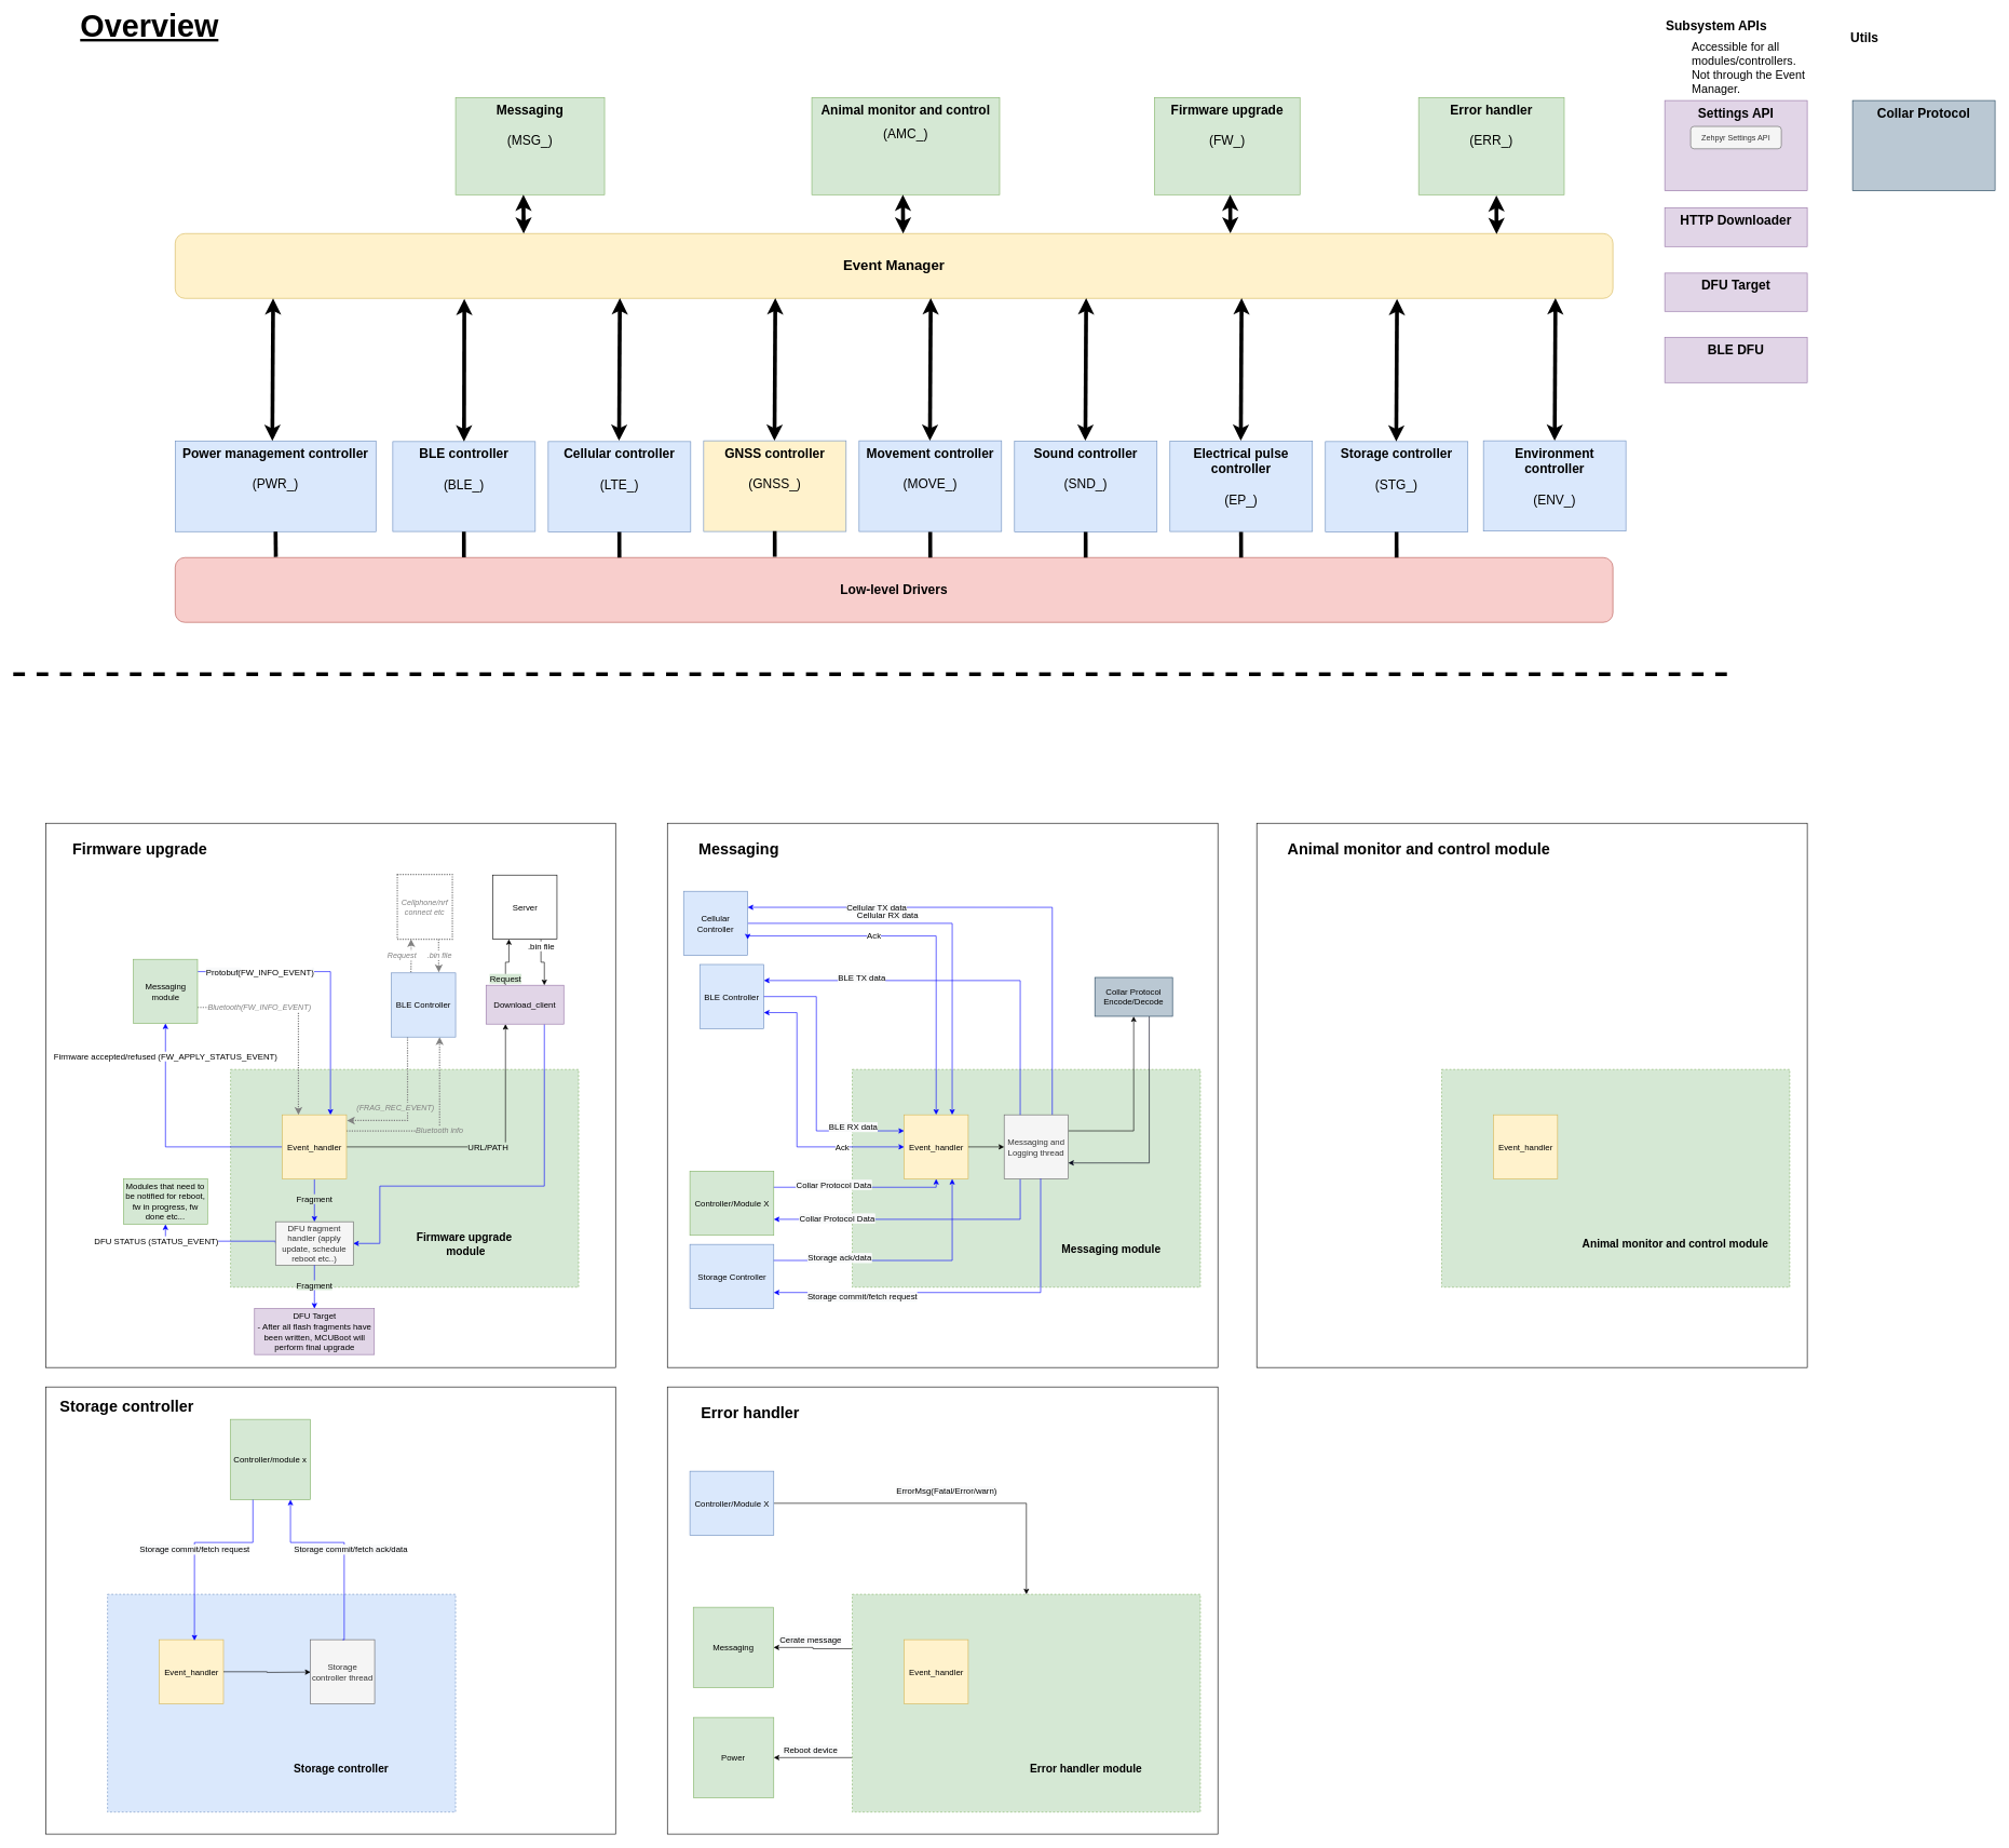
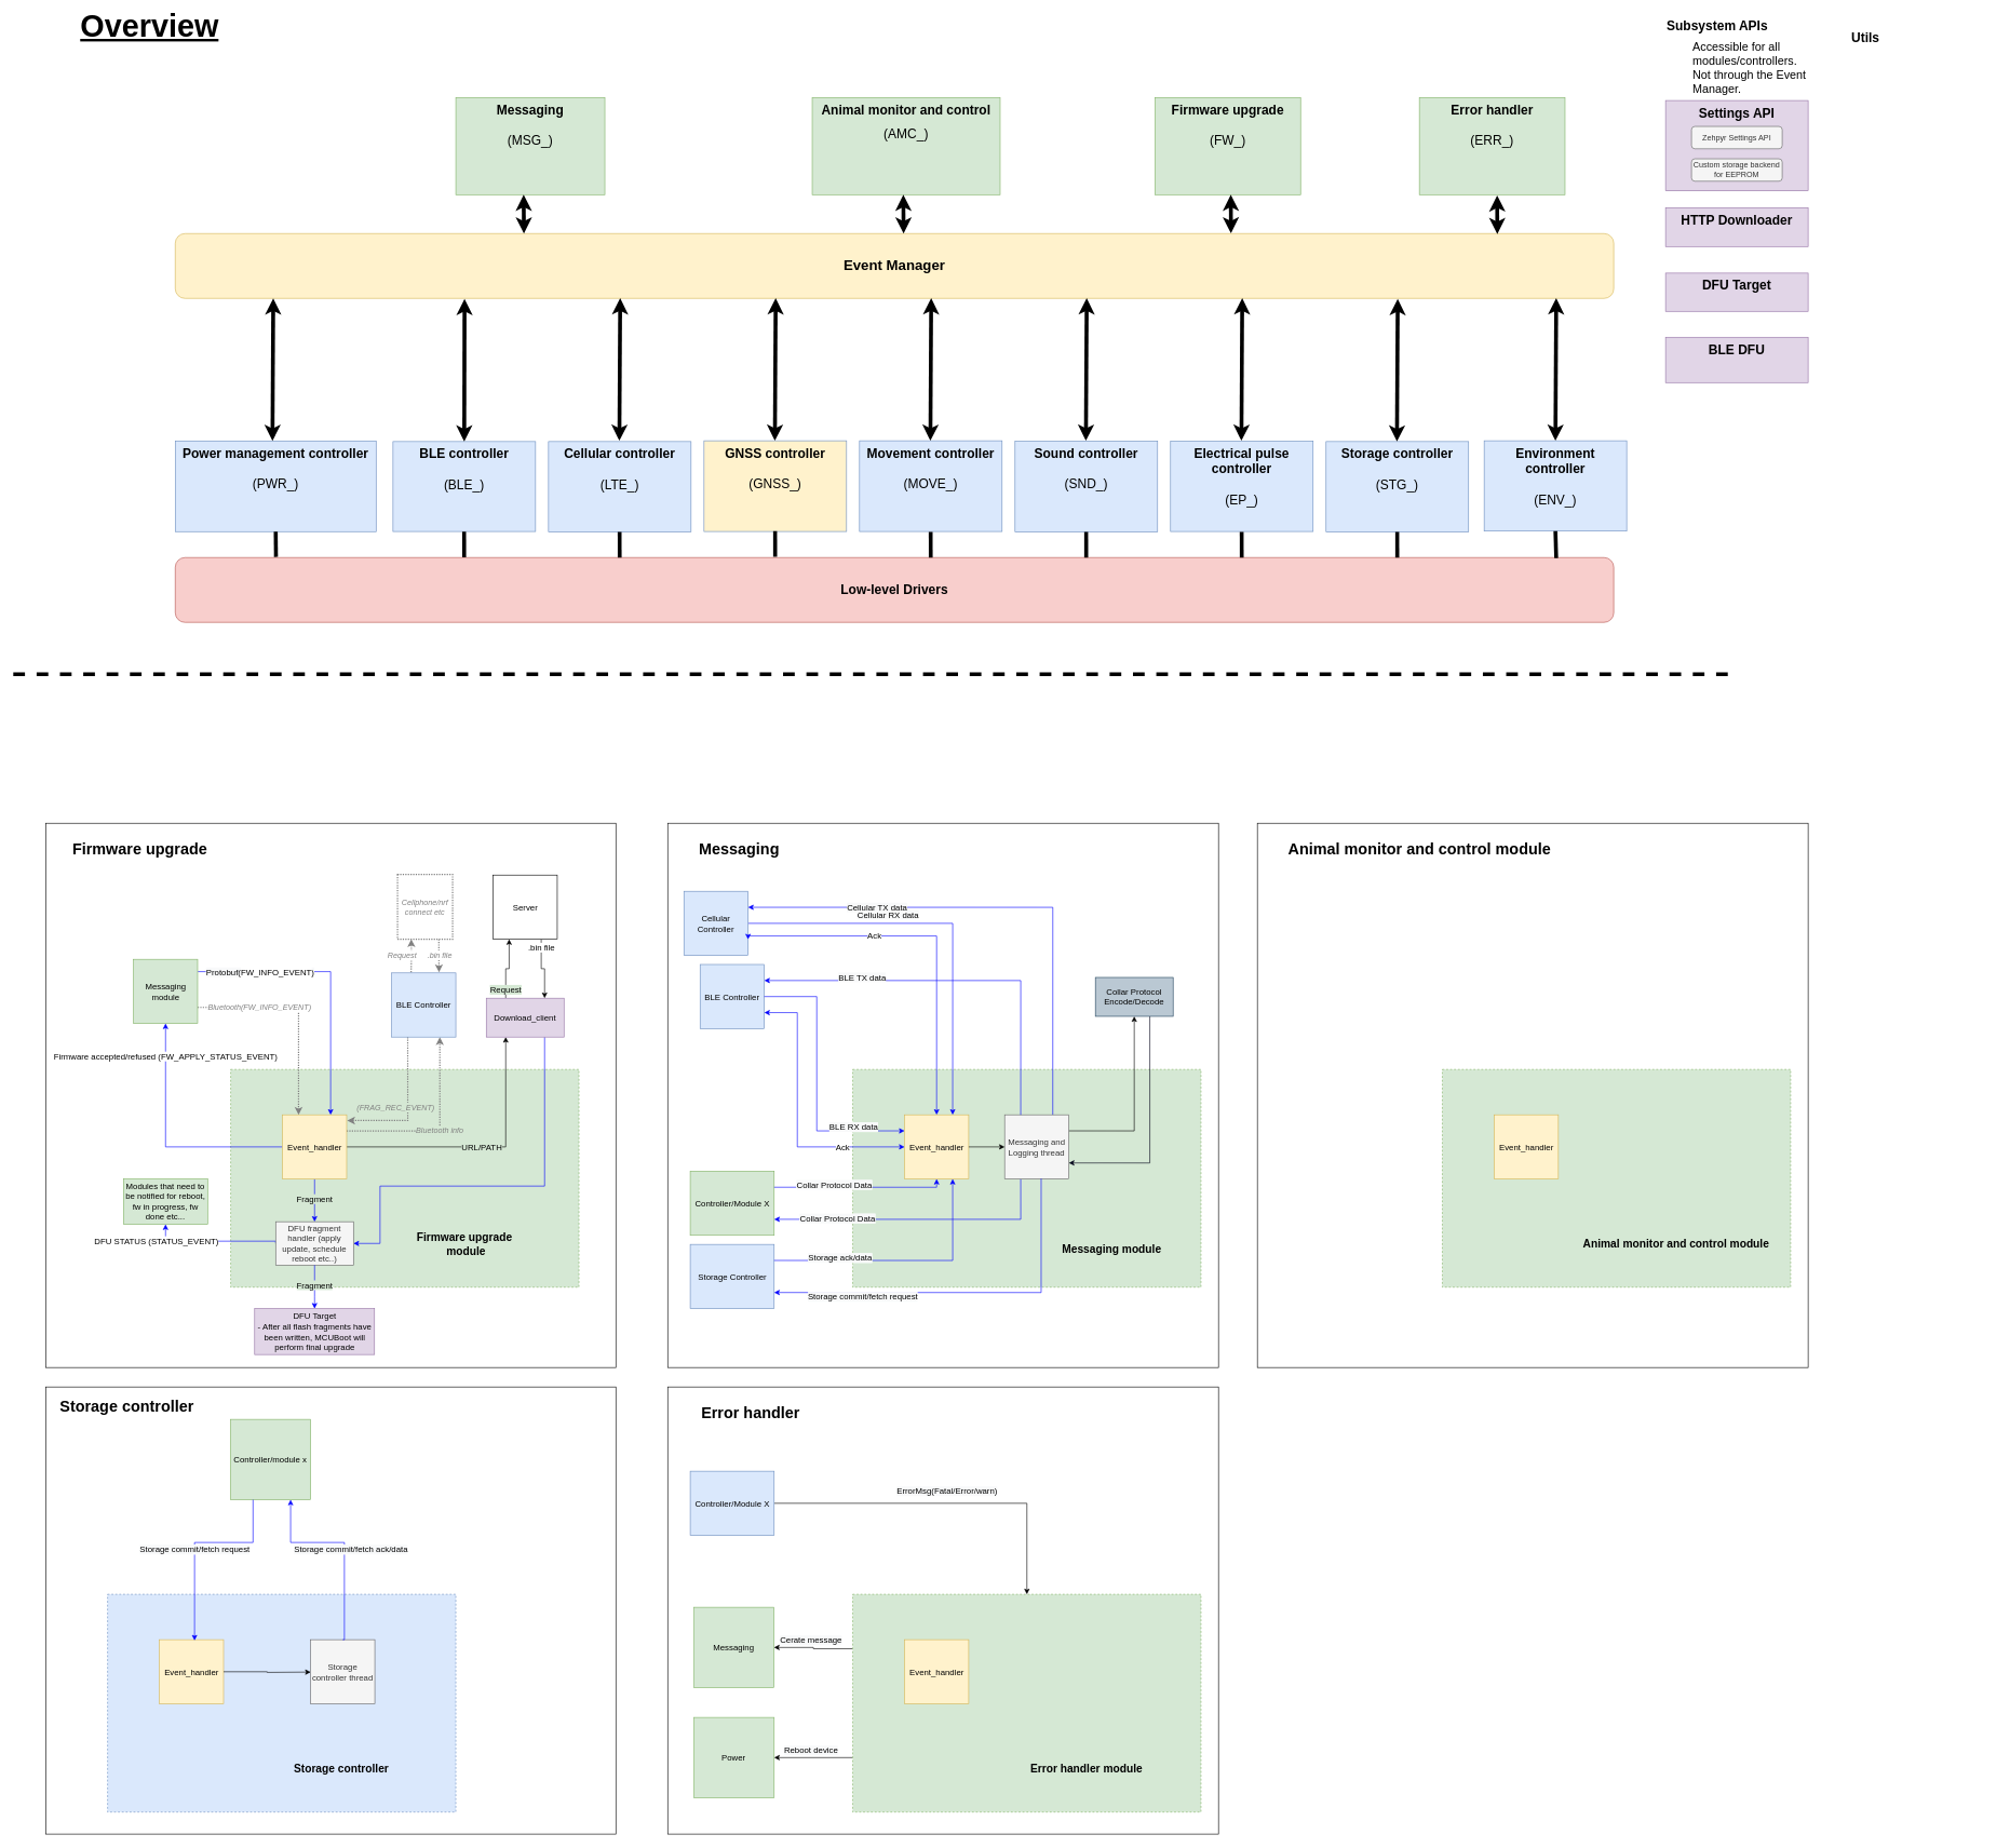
- <mxCell id="118" value="&lt;span style=&quot;font-size: 20px&quot;&gt;&lt;b&gt;Collar Protocol&lt;/b&gt;&lt;/span&gt;" style="rounded=0;whiteSpace=wrap;html=1;fontSize=12;align=center;verticalAlign=top;container=0;fillColor=#bac8d3;strokeColor=#23445d;" parent="1" vertex="1"><mxGeometry x="2860" y="154.65" width="220" height="139.38" as="geometry" /></mxCell>
+ <mxCell id="117" value="Custom storage backend for EEPROM" style="rounded=1;whiteSpace=wrap;html=1;fillColor=#f5f5f5;strokeColor=#666666;fontColor=#333333;" parent="1" vertex="1"><mxGeometry x="2610" y="244.65" width="140" height="34.5" as="geometry" /></mxCell>
+ <mxCell id="127" value="" style="endArrow=none;html=1;rounded=0;fontSize=20;strokeWidth=6;entryX=0.5;entryY=1;entryDx=0;entryDy=0;exitX=0.96;exitY=0.009;exitDx=0;exitDy=0;exitPerimeter=0;" parent="1" source="10" target="125" edge="1"><mxGeometry width="50" height="50" relative="1" as="geometry"><mxPoint x="2165.91" y="870" as="sourcePoint" /><mxPoint x="2165.81" y="830.38" as="targetPoint" /></mxGeometry></mxCell>
- <mxCell id="50" value="Download_client" style="rounded=0;whiteSpace=wrap;html=1;fontSize=13;fillColor=#e1d5e7;strokeColor=#9673a6;" parent="1" vertex="1"><mxGeometry x="750" y="1520" width="120" height="60" as="geometry" /></mxCell>
+ <mxCell id="50" value="Download_client" style="rounded=0;whiteSpace=wrap;html=1;fontSize=13;fillColor=#e1d5e7;strokeColor=#9673a6;" parent="1" vertex="1"><mxGeometry x="750" y="1540" width="120" height="60" as="geometry" /></mxCell>
